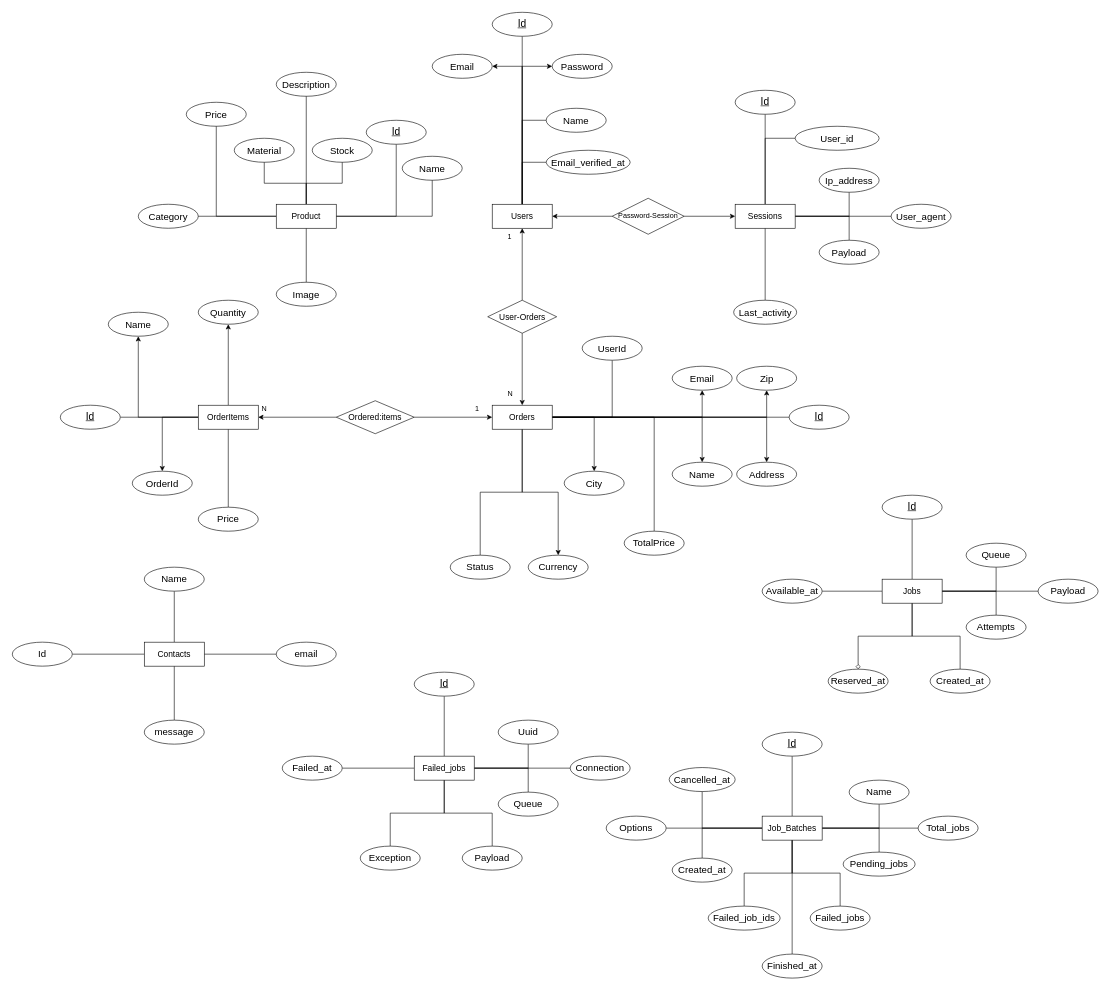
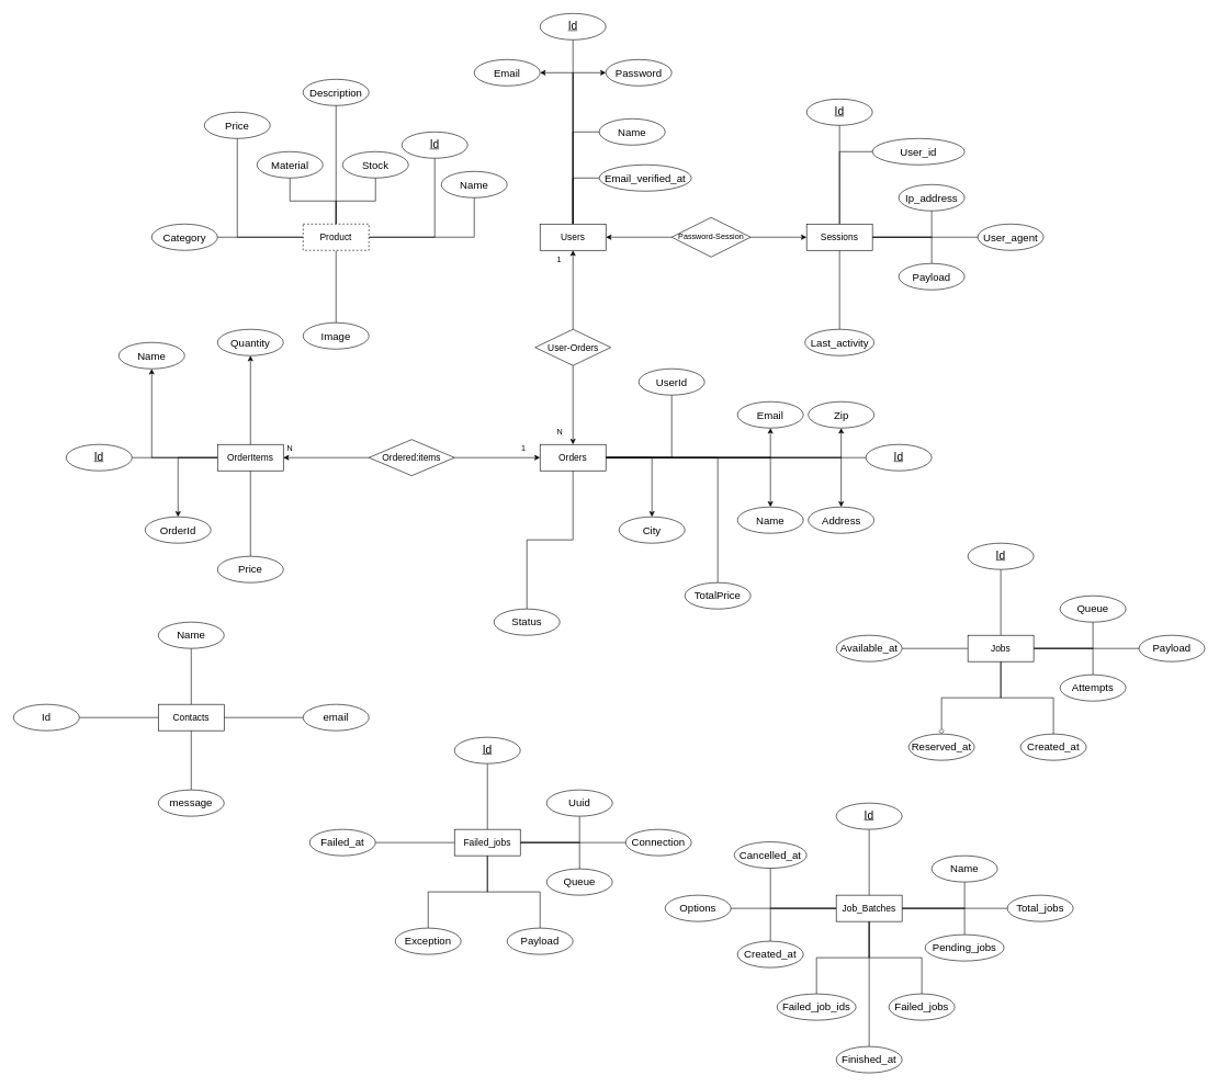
- <mxCell id="17" value="&lt;font style=&quot;font-size: 14px;&quot;&gt;Product&lt;/font&gt;" style="whiteSpace=wrap;html=1;align=center;" parent="1" vertex="1"><mxGeometry x="460" y="340" width="100" height="40" as="geometry" /></mxCell>
+ <mxCell id="17" value="&lt;font style=&quot;font-size: 14px;&quot;&gt;Product&lt;/font&gt;" style="whiteSpace=wrap;html=1;align=center;dashed=1;" parent="1" vertex="1"><mxGeometry x="460" y="340" width="100" height="40" as="geometry" /></mxCell>
- <mxCell id="8" value="&lt;span style=&quot;font-size: 16px;&quot;&gt;Image&lt;/span&gt;" style="ellipse;whiteSpace=wrap;html=1;align=center;" parent="1" vertex="1"><mxGeometry x="460" y="470" width="100" height="40" as="geometry" /></mxCell>
+ <mxCell id="8" value="&lt;span style=&quot;font-size: 16px;&quot;&gt;Image&lt;/span&gt;" style="ellipse;whiteSpace=wrap;html=1;align=center;" parent="1" vertex="1"><mxGeometry x="460" y="490" width="100" height="40" as="geometry" /></mxCell>
- <mxCell id="28" style="edgeStyle=orthogonalEdgeStyle;rounded=0;orthogonalLoop=1;jettySize=auto;html=1;" edge="1" parent="1" source="34" target="138"><mxGeometry relative="1" as="geometry" /></mxCell>
- <mxCell id="138" value="&lt;span style=&quot;font-size:12.0pt;line-height:107%;&lt;br/&gt;font-family:&amp;quot;Times New Roman&amp;quot;,serif;mso-fareast-font-family:Calibri;mso-fareast-theme-font:&lt;br/&gt;minor-latin;mso-ansi-language:HU;mso-fareast-language:EN-US;mso-bidi-language:&lt;br/&gt;AR-SA&quot;&gt;Currency&lt;/span&gt;" style="ellipse;whiteSpace=wrap;html=1;align=center;" vertex="1" parent="1"><mxGeometry x="880" y="925" width="100" height="40" as="geometry" /></mxCell>
